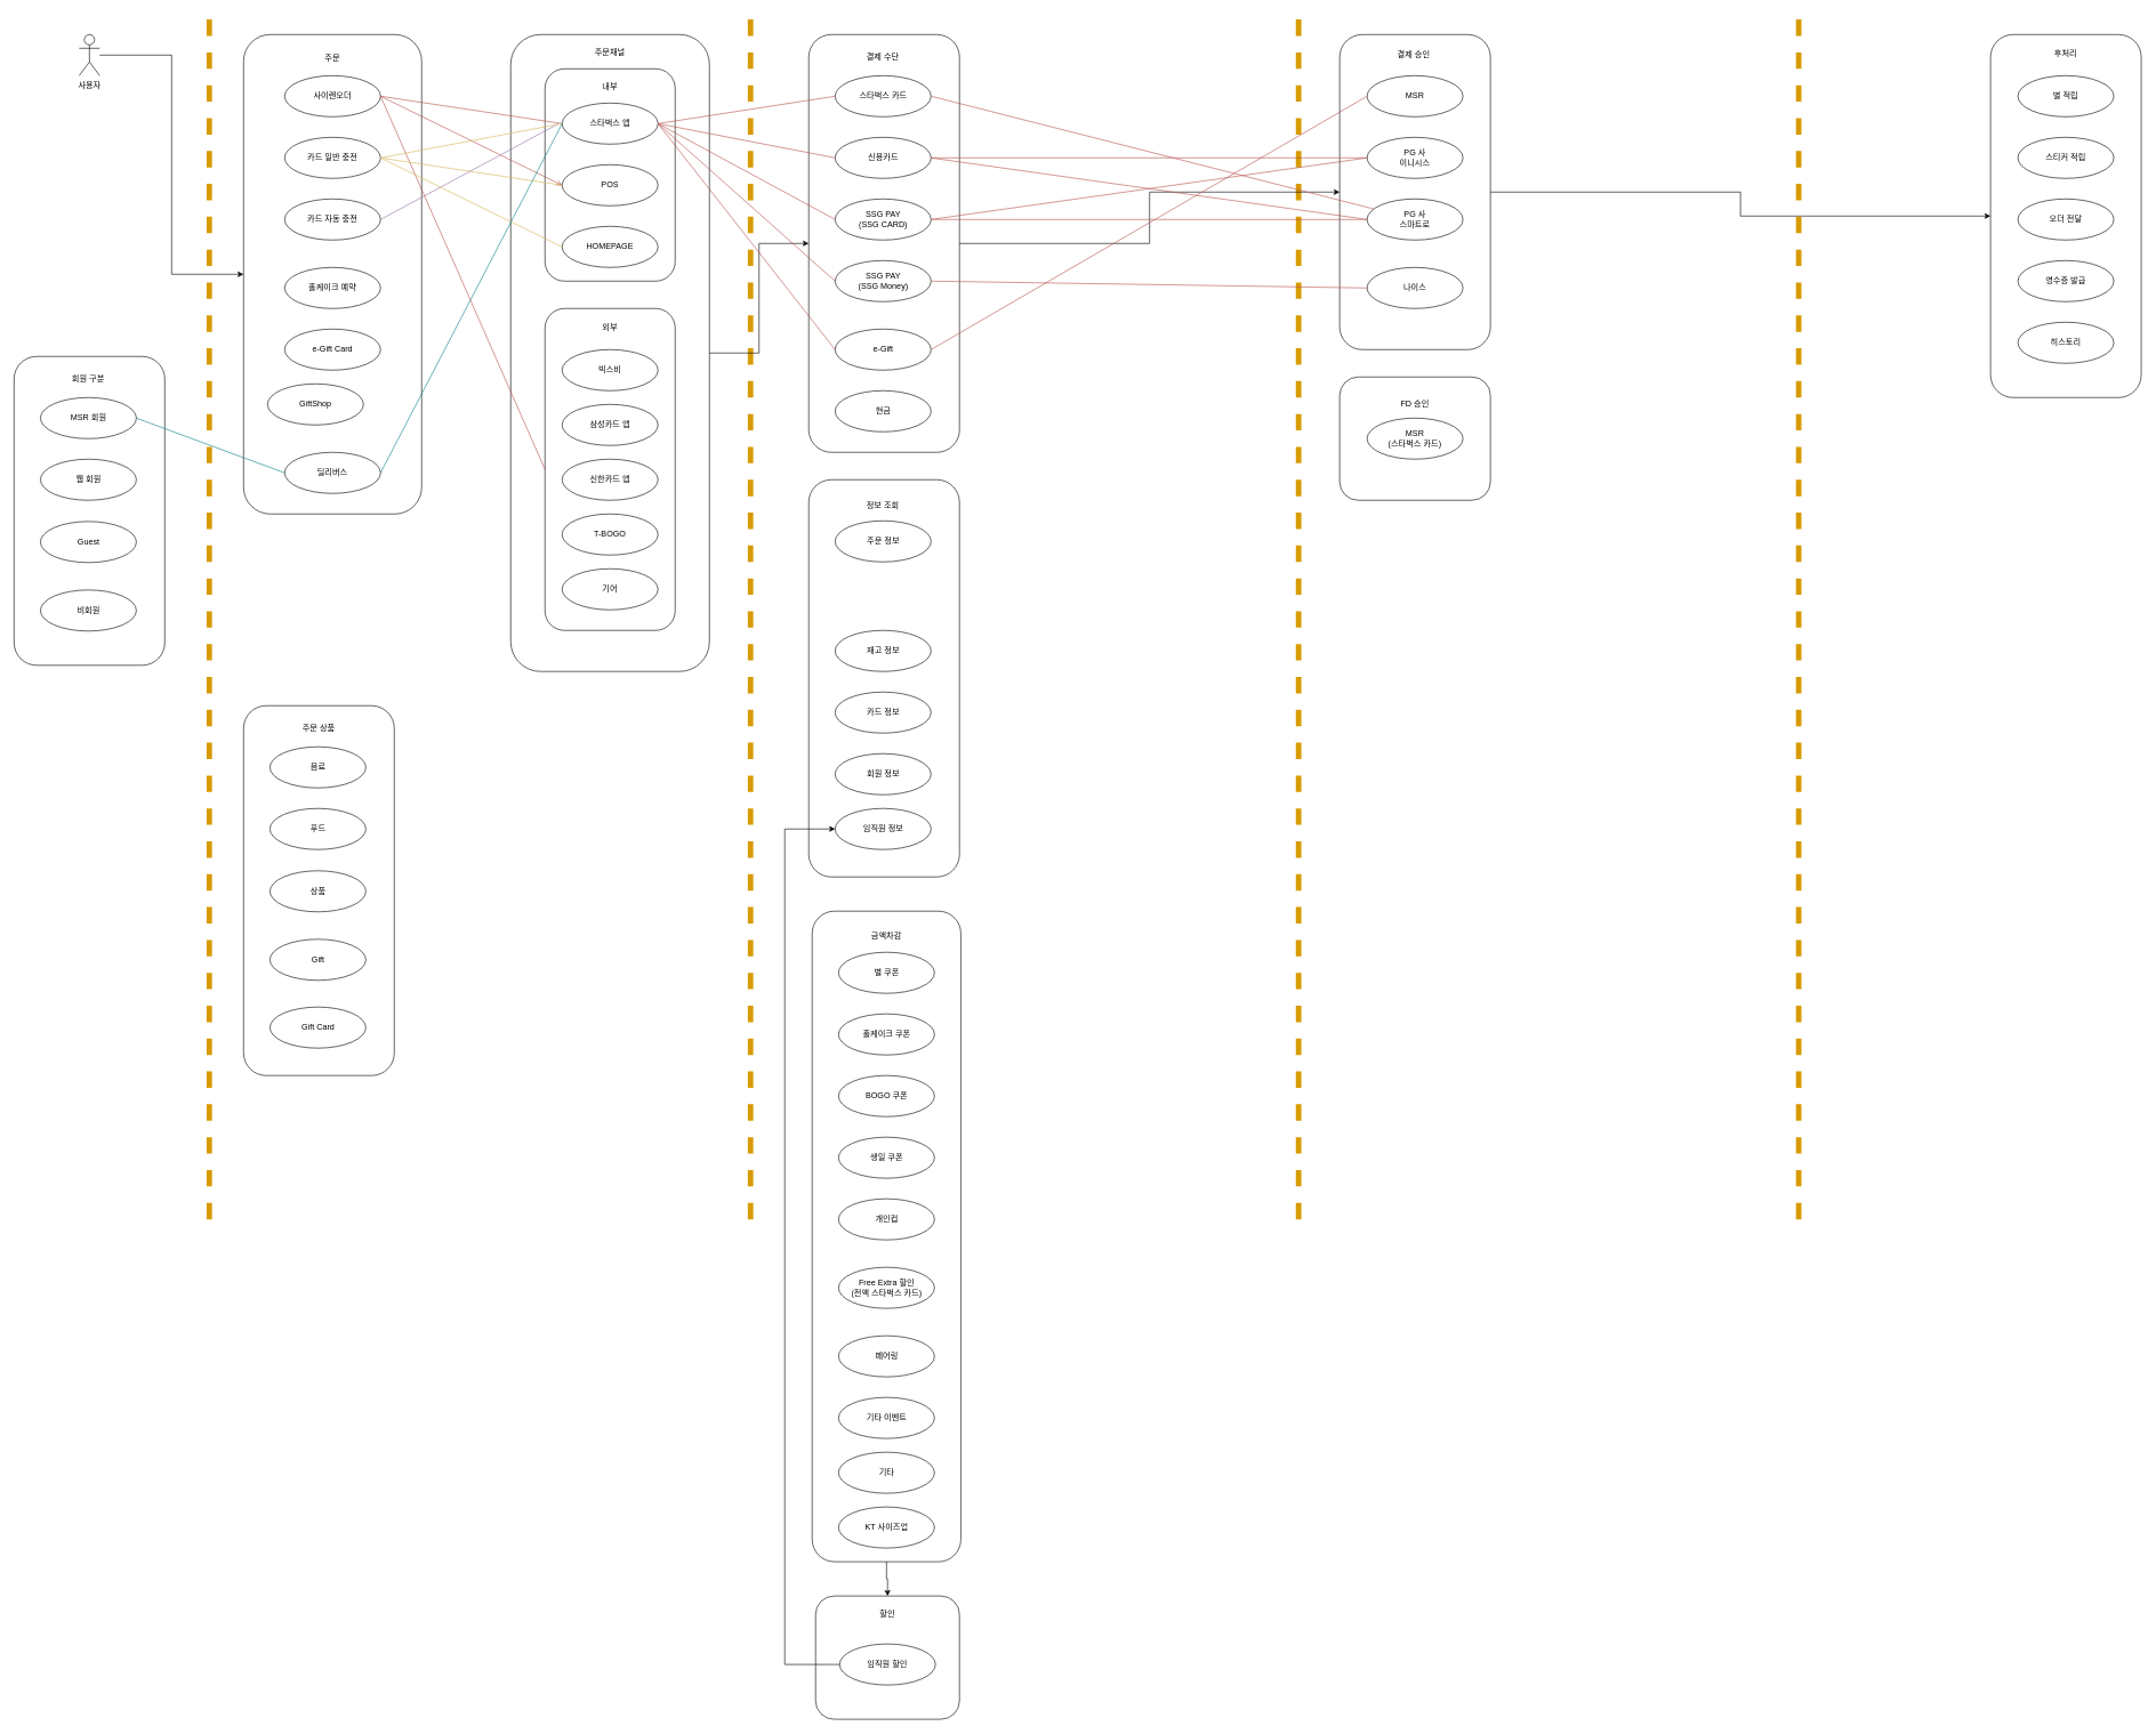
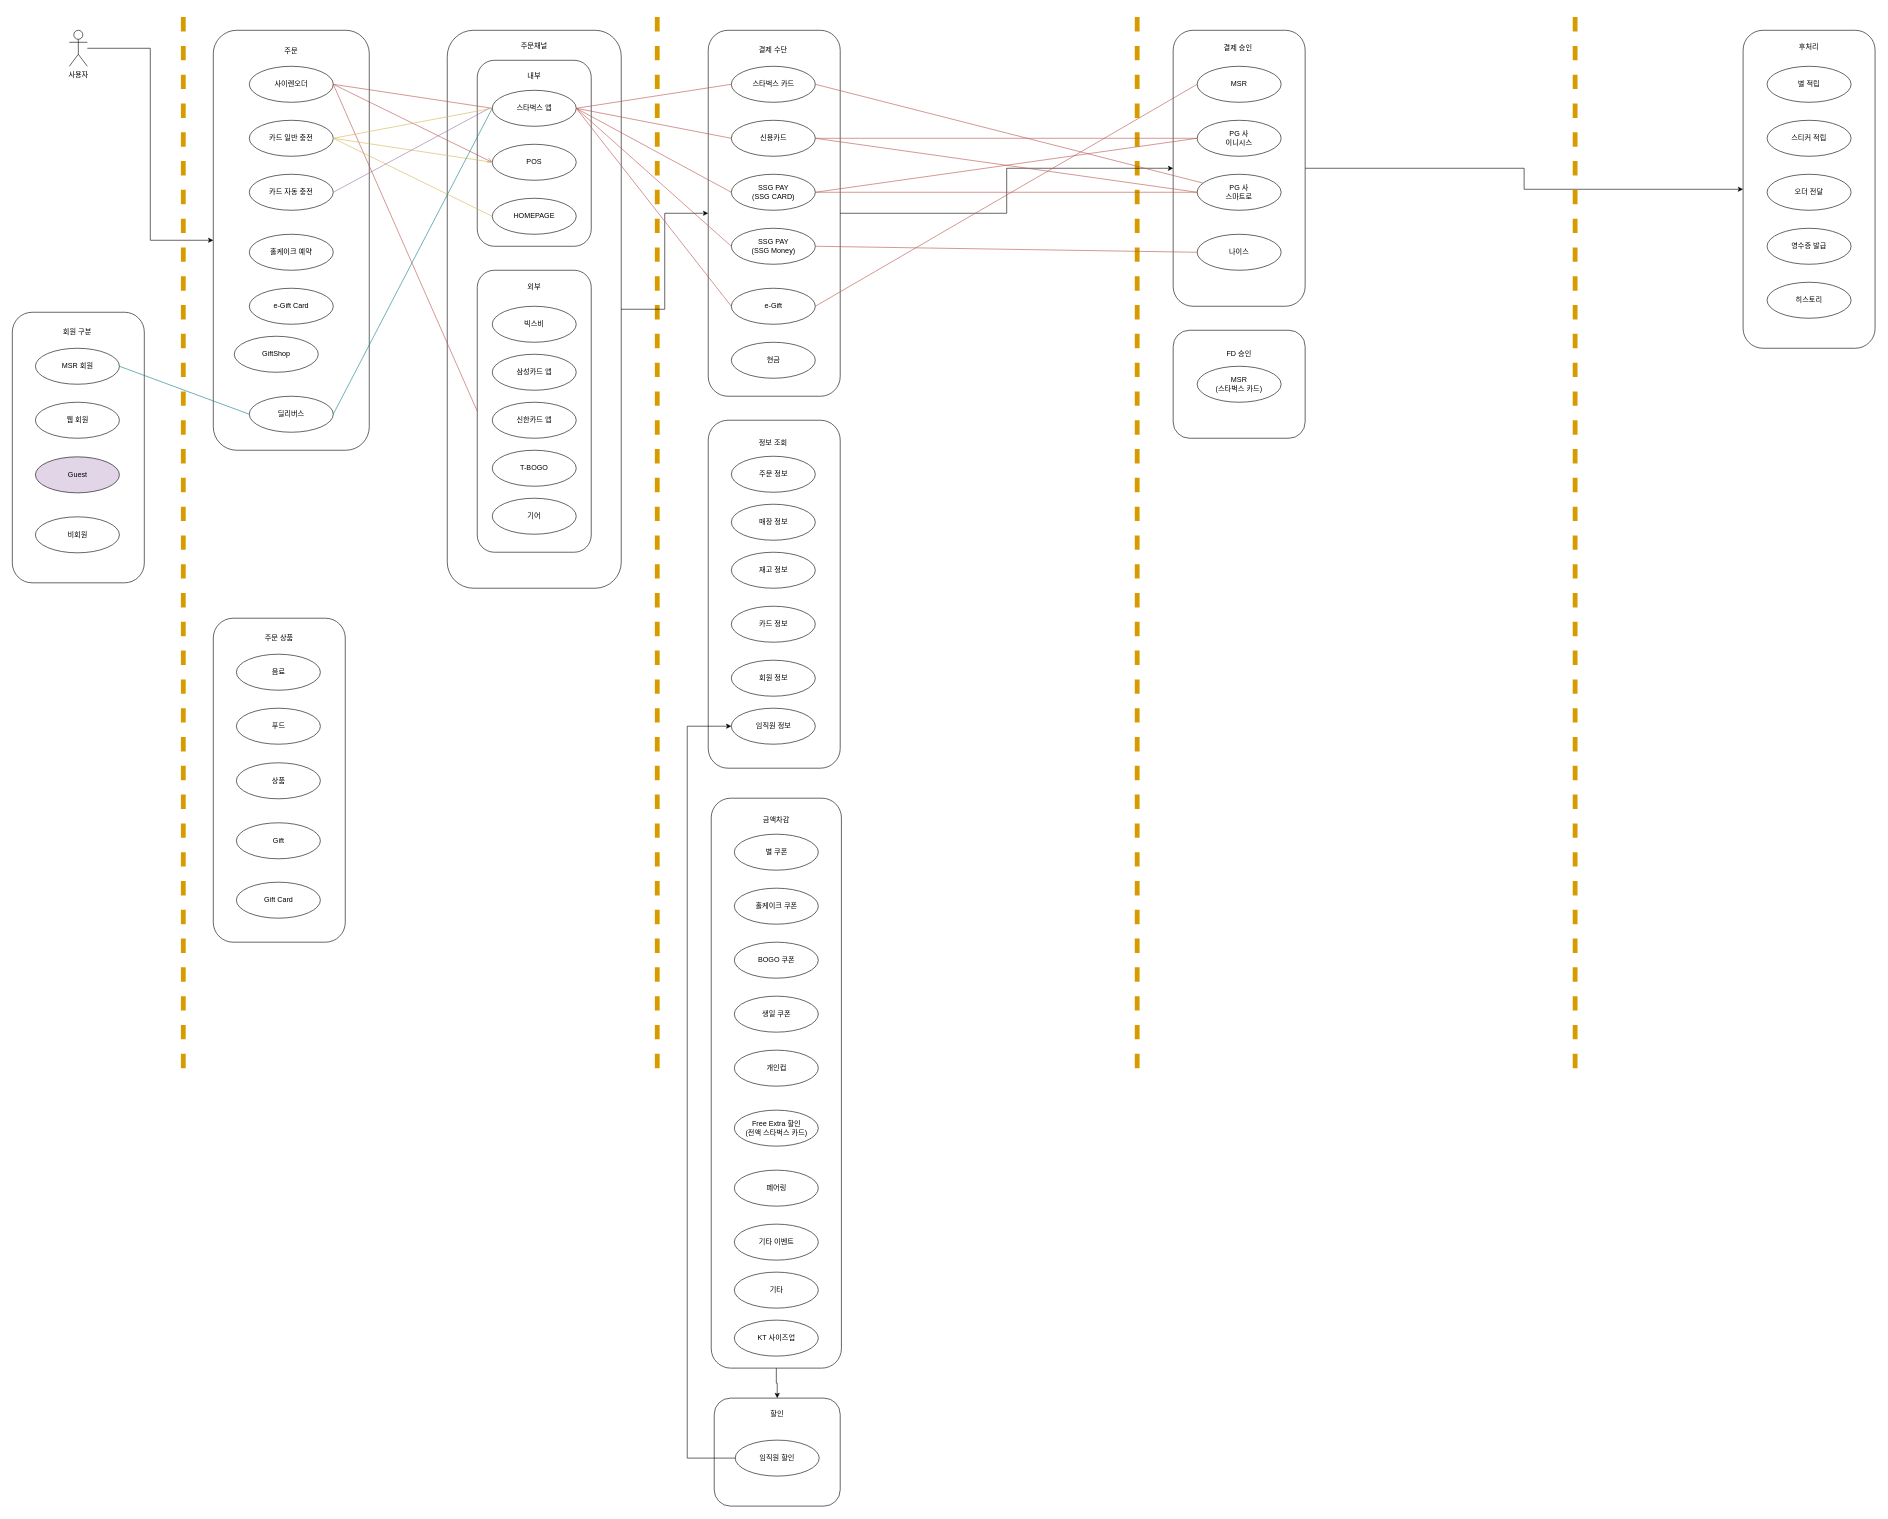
- <mxCell id="62" value="Guest" style="ellipse;whiteSpace=wrap;html=1;" parent="58" vertex="1"><mxGeometry x="38.5" y="241" width="140" height="60" as="geometry" /></mxCell>
+ <mxCell id="62" value="Guest" style="ellipse;whiteSpace=wrap;html=1;fillColor=#e1d5e7;" parent="58" vertex="1"><mxGeometry x="38.5" y="241" width="140" height="60" as="geometry" /></mxCell>
+ <mxCell id="70" value="매장 정보" style="ellipse;whiteSpace=wrap;html=1;" parent="67" vertex="1"><mxGeometry x="38.5" y="140" width="140" height="60" as="geometry" /></mxCell>
